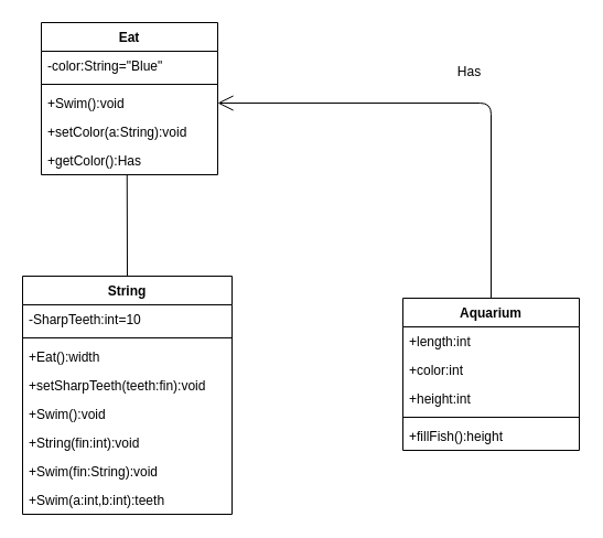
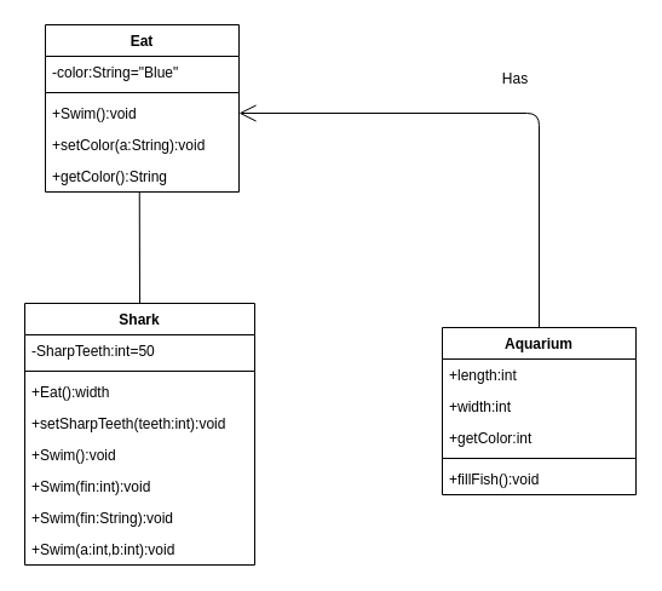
- <mxCell id="7" value="+getColor():Has" style="text;align=left;verticalAlign=top;spacingLeft=4;spacingRight=4;overflow=hidden;rotatable=0;points=[[0,0.5],[1,0.5]];portConstraint=eastwest;" vertex="1" parent="2"><mxGeometry y="112" width="160" height="26" as="geometry" /></mxCell>
+ <mxCell id="7" value="+getColor():String" style="text;align=left;verticalAlign=top;spacingLeft=4;spacingRight=4;overflow=hidden;rotatable=0;points=[[0,0.5],[1,0.5]];portConstraint=eastwest;" vertex="1" parent="2"><mxGeometry y="112" width="160" height="26" as="geometry" /></mxCell>
- <mxCell id="16" value="String" style="swimlane;fontStyle=1;align=center;verticalAlign=top;childLayout=stackLayout;horizontal=1;startSize=26;horizontalStack=0;resizeParent=1;resizeParentMax=0;resizeLast=0;collapsible=1;marginBottom=0;" vertex="1" parent="1"><mxGeometry x="20" y="250" width="190" height="216" as="geometry" /></mxCell>
+ <mxCell id="16" value="Shark" style="swimlane;fontStyle=1;align=center;verticalAlign=top;childLayout=stackLayout;horizontal=1;startSize=26;horizontalStack=0;resizeParent=1;resizeParentMax=0;resizeLast=0;collapsible=1;marginBottom=0;" vertex="1" parent="1"><mxGeometry x="20" y="250" width="190" height="216" as="geometry" /></mxCell>
- <mxCell id="17" value="-SharpTeeth:int=10" style="text;strokeColor=none;fillColor=none;align=left;verticalAlign=top;spacingLeft=4;spacingRight=4;overflow=hidden;rotatable=0;points=[[0,0.5],[1,0.5]];portConstraint=eastwest;" vertex="1" parent="16"><mxGeometry y="26" width="190" height="26" as="geometry" /></mxCell>
+ <mxCell id="17" value="-SharpTeeth:int=50" style="text;strokeColor=none;fillColor=none;align=left;verticalAlign=top;spacingLeft=4;spacingRight=4;overflow=hidden;rotatable=0;points=[[0,0.5],[1,0.5]];portConstraint=eastwest;" vertex="1" parent="16"><mxGeometry y="26" width="190" height="26" as="geometry" /></mxCell>
- <mxCell id="12" value="+color:int" style="text;strokeColor=none;fillColor=none;align=left;verticalAlign=top;spacingLeft=4;spacingRight=4;overflow=hidden;rotatable=0;points=[[0,0.5],[1,0.5]];portConstraint=eastwest;" vertex="1" parent="10"><mxGeometry y="52" width="160" height="26" as="geometry" /></mxCell>
+ <mxCell id="12" value="+width:int" style="text;strokeColor=none;fillColor=none;align=left;verticalAlign=top;spacingLeft=4;spacingRight=4;overflow=hidden;rotatable=0;points=[[0,0.5],[1,0.5]];portConstraint=eastwest;" vertex="1" parent="10"><mxGeometry y="52" width="160" height="26" as="geometry" /></mxCell>
- <mxCell id="20" value="+setSharpTeeth(teeth:fin):void" style="text;strokeColor=none;fillColor=none;align=left;verticalAlign=top;spacingLeft=4;spacingRight=4;overflow=hidden;rotatable=0;points=[[0,0.5],[1,0.5]];portConstraint=eastwest;" vertex="1" parent="16"><mxGeometry y="86" width="190" height="26" as="geometry" /></mxCell>
+ <mxCell id="20" value="+setSharpTeeth(teeth:int):void" style="text;strokeColor=none;fillColor=none;align=left;verticalAlign=top;spacingLeft=4;spacingRight=4;overflow=hidden;rotatable=0;points=[[0,0.5],[1,0.5]];portConstraint=eastwest;" vertex="1" parent="16"><mxGeometry y="86" width="190" height="26" as="geometry" /></mxCell>
- <mxCell id="13" value="+height:int" style="text;strokeColor=none;fillColor=none;align=left;verticalAlign=top;spacingLeft=4;spacingRight=4;overflow=hidden;rotatable=0;points=[[0,0.5],[1,0.5]];portConstraint=eastwest;" vertex="1" parent="10"><mxGeometry y="78" width="160" height="26" as="geometry" /></mxCell>
+ <mxCell id="13" value="+getColor:int" style="text;strokeColor=none;fillColor=none;align=left;verticalAlign=top;spacingLeft=4;spacingRight=4;overflow=hidden;rotatable=0;points=[[0,0.5],[1,0.5]];portConstraint=eastwest;" vertex="1" parent="10"><mxGeometry y="78" width="160" height="26" as="geometry" /></mxCell>
- <mxCell id="15" value="+fillFish():height" style="text;strokeColor=none;fillColor=none;align=left;verticalAlign=top;spacingLeft=4;spacingRight=4;overflow=hidden;rotatable=0;points=[[0,0.5],[1,0.5]];portConstraint=eastwest;" vertex="1" parent="10"><mxGeometry y="112" width="160" height="26" as="geometry" /></mxCell>
+ <mxCell id="15" value="+fillFish():void" style="text;strokeColor=none;fillColor=none;align=left;verticalAlign=top;spacingLeft=4;spacingRight=4;overflow=hidden;rotatable=0;points=[[0,0.5],[1,0.5]];portConstraint=eastwest;" vertex="1" parent="10"><mxGeometry y="112" width="160" height="26" as="geometry" /></mxCell>
- <mxCell id="22" value="+String(fin:int):void" style="text;strokeColor=none;fillColor=none;align=left;verticalAlign=top;spacingLeft=4;spacingRight=4;overflow=hidden;rotatable=0;points=[[0,0.5],[1,0.5]];portConstraint=eastwest;" vertex="1" parent="16"><mxGeometry y="138" width="190" height="26" as="geometry" /></mxCell>
+ <mxCell id="22" value="+Swim(fin:int):void" style="text;strokeColor=none;fillColor=none;align=left;verticalAlign=top;spacingLeft=4;spacingRight=4;overflow=hidden;rotatable=0;points=[[0,0.5],[1,0.5]];portConstraint=eastwest;" vertex="1" parent="16"><mxGeometry y="138" width="190" height="26" as="geometry" /></mxCell>
- <mxCell id="24" value="+Swim(a:int,b:int):teeth" style="text;strokeColor=none;fillColor=none;align=left;verticalAlign=top;spacingLeft=4;spacingRight=4;overflow=hidden;rotatable=0;points=[[0,0.5],[1,0.5]];portConstraint=eastwest;" vertex="1" parent="16"><mxGeometry y="190" width="190" height="26" as="geometry" /></mxCell>
+ <mxCell id="24" value="+Swim(a:int,b:int):void" style="text;strokeColor=none;fillColor=none;align=left;verticalAlign=top;spacingLeft=4;spacingRight=4;overflow=hidden;rotatable=0;points=[[0,0.5],[1,0.5]];portConstraint=eastwest;" vertex="1" parent="16"><mxGeometry y="190" width="190" height="26" as="geometry" /></mxCell>
